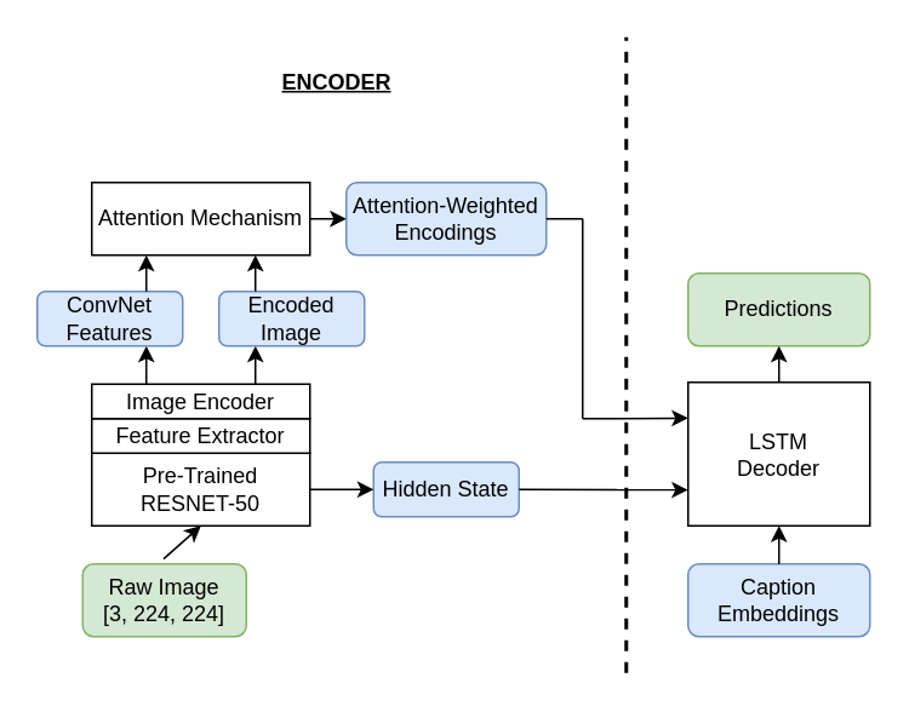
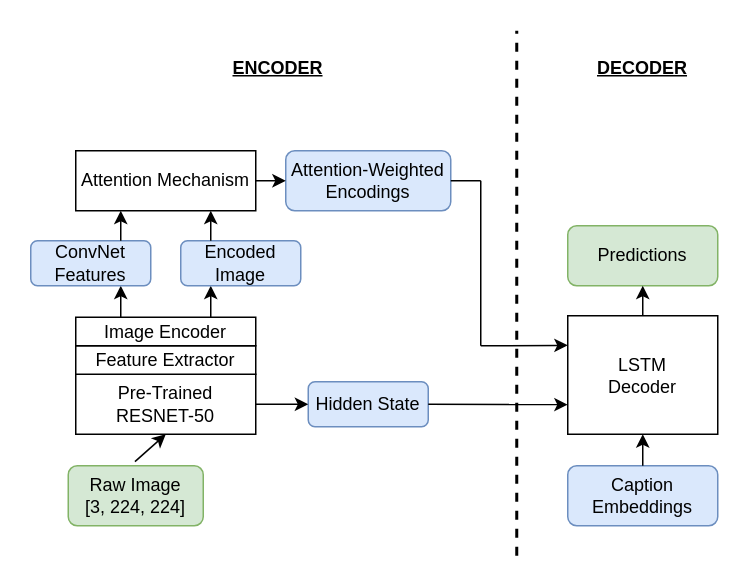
+ <mxCell id="3" value="&lt;b&gt;&lt;u&gt;DECODER&lt;/u&gt;&lt;/b&gt;" style="text;html=1;align=center;verticalAlign=middle;whiteSpace=wrap;rounded=0;" vertex="1" parent="1"><mxGeometry x="398" y="30" width="60" height="30" as="geometry" /></mxCell>
